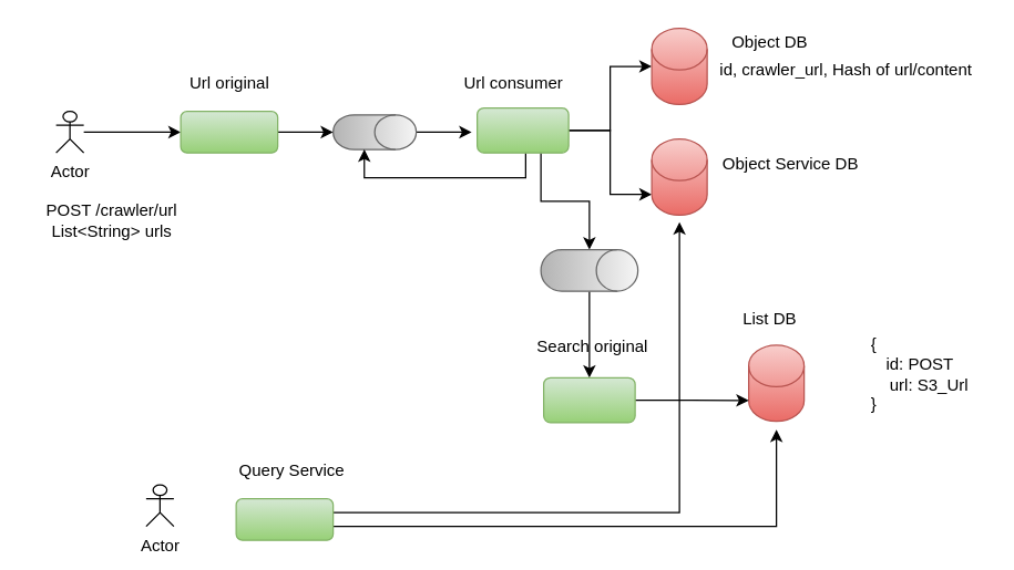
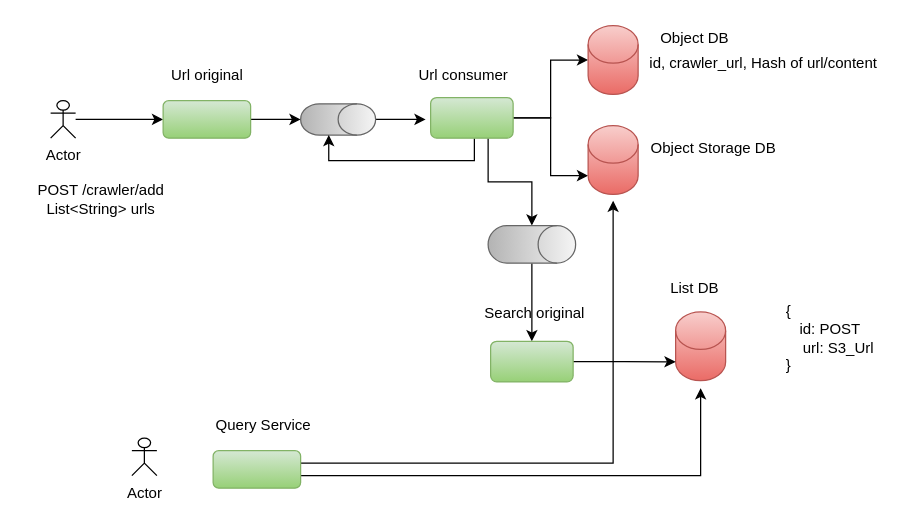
- <mxCell id="16" value="Object Service DB" style="text;html=1;align=center;verticalAlign=middle;resizable=0;points=[];autosize=1;strokeColor=none;fillColor=none;" vertex="1" parent="1"><mxGeometry x="510" y="107.5" width="120" height="20" as="geometry" /></mxCell>
+ <mxCell id="16" value="Object Storage DB" style="text;html=1;align=center;verticalAlign=middle;resizable=0;points=[];autosize=1;strokeColor=none;fillColor=none;" vertex="1" parent="1"><mxGeometry x="510" y="107.5" width="120" height="20" as="geometry" /></mxCell>
- <mxCell id="31" value="POST /crawler/url&lt;br&gt;List&amp;lt;String&amp;gt; urls" style="text;html=1;align=center;verticalAlign=middle;resizable=0;points=[];autosize=1;strokeColor=none;fillColor=none;" vertex="1" parent="1"><mxGeometry x="20" y="144" width="120" height="30" as="geometry" /></mxCell>
+ <mxCell id="31" value="POST /crawler/add&lt;br&gt;List&amp;lt;String&amp;gt; urls" style="text;html=1;align=center;verticalAlign=middle;resizable=0;points=[];autosize=1;strokeColor=none;fillColor=none;" vertex="1" parent="1"><mxGeometry x="20" y="144" width="120" height="30" as="geometry" /></mxCell>
